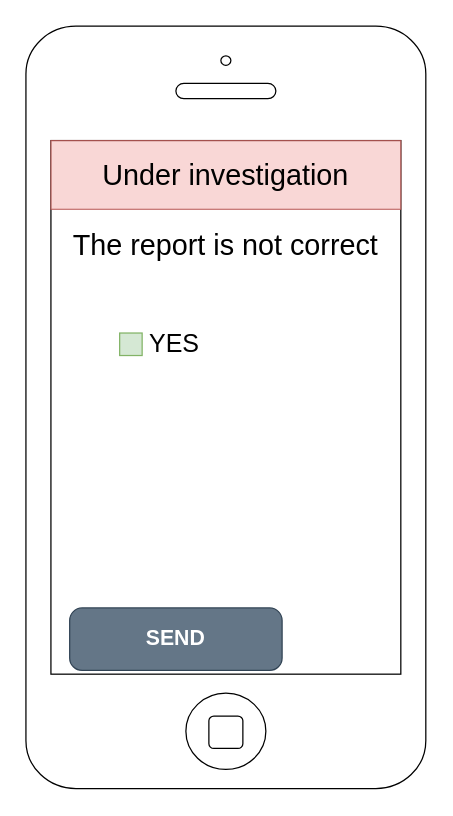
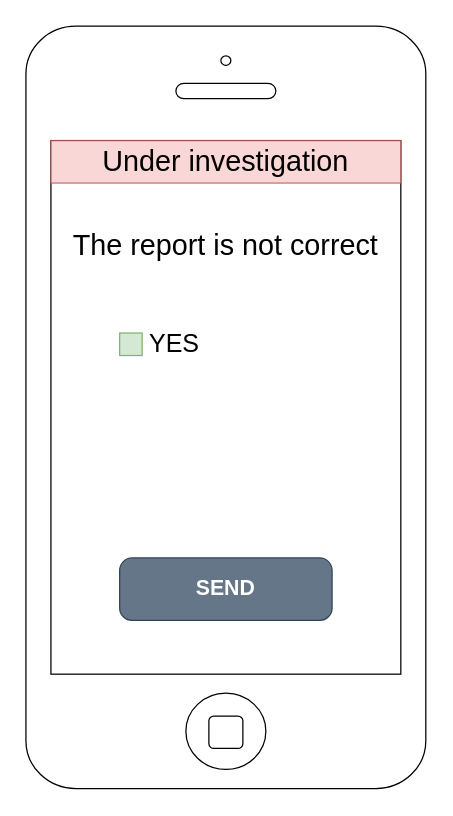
- <mxCell id="3" value="Under investigation" style="text;html=1;strokeColor=#b85450;fillColor=#f8cecc;align=center;verticalAlign=middle;whiteSpace=wrap;rounded=0;fontSize=23;opacity=80;" vertex="1" parent="1"><mxGeometry x="40" y="112" width="280" height="55" as="geometry" /></mxCell>
+ <mxCell id="3" value="Under investigation" style="text;html=1;strokeColor=#b85450;fillColor=#f8cecc;align=center;verticalAlign=middle;whiteSpace=wrap;rounded=0;fontSize=23;opacity=80;" vertex="1" parent="1"><mxGeometry x="40" y="112" width="280" height="34" as="geometry" /></mxCell>
- <mxCell id="6" value="SEND" style="strokeWidth=1;shadow=0;dashed=0;align=center;html=1;shape=mxgraph.mockup.buttons.button;strokeColor=#314354;mainText=;buttonStyle=round;fontSize=17;fontStyle=1;fillColor=#647687;whiteSpace=wrap;fontColor=#ffffff;" vertex="1" parent="1"><mxGeometry x="55" y="486" width="170" height="50" as="geometry" /></mxCell>
+ <mxCell id="6" value="SEND" style="strokeWidth=1;shadow=0;dashed=0;align=center;html=1;shape=mxgraph.mockup.buttons.button;strokeColor=#314354;mainText=;buttonStyle=round;fontSize=17;fontStyle=1;fillColor=#647687;whiteSpace=wrap;fontColor=#ffffff;" vertex="1" parent="1"><mxGeometry x="95" y="446" width="170" height="50" as="geometry" /></mxCell>
